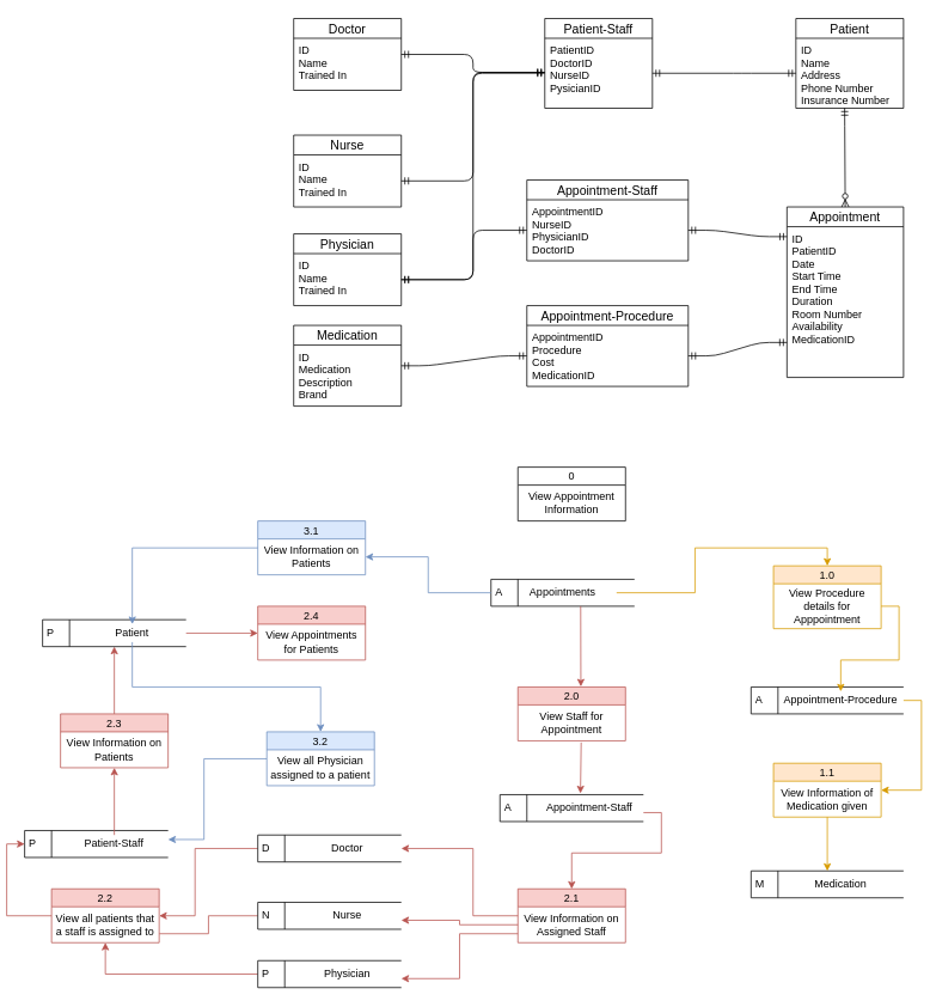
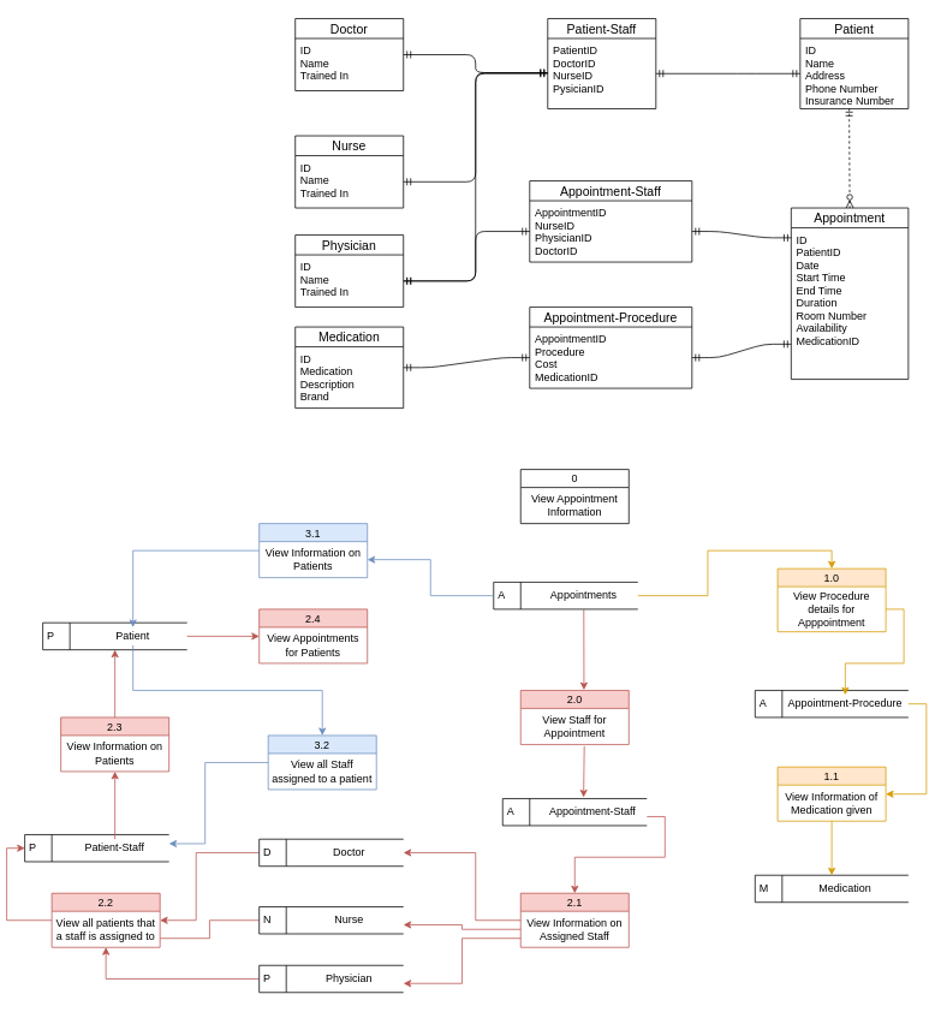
- <mxCell id="26" value="" style="edgeStyle=orthogonalEdgeStyle;fontSize=12;html=1;endArrow=ERzeroToMany;startArrow=ERmandOne;exitX=0.453;exitY=0.996;exitDx=0;exitDy=0;entryX=0.5;entryY=0;entryDx=0;entryDy=0;exitPerimeter=0;" edge="1" parent="1" source="20" target="17"><mxGeometry width="100" height="100" relative="1" as="geometry"><mxPoint x="440" y="460" as="sourcePoint" /><mxPoint x="540" y="360" as="targetPoint" /><Array as="points"><mxPoint x="934" y="130" /><mxPoint x="935" y="130" /></Array></mxGeometry></mxCell>
+ <mxCell id="26" value="" style="edgeStyle=orthogonalEdgeStyle;fontSize=12;html=1;endArrow=ERzeroToMany;startArrow=ERmandOne;exitX=0.453;exitY=0.996;exitDx=0;exitDy=0;entryX=0.5;entryY=0;entryDx=0;entryDy=0;exitPerimeter=0;dashed=1;" edge="1" parent="1" source="20" target="17"><mxGeometry width="100" height="100" relative="1" as="geometry"><mxPoint x="440" y="460" as="sourcePoint" /><mxPoint x="540" y="360" as="targetPoint" /><Array as="points"><mxPoint x="934" y="130" /><mxPoint x="935" y="130" /></Array></mxGeometry></mxCell>
- <mxCell id="31" value="Appointments" style="text;html=1;strokeColor=none;fillColor=none;align=center;verticalAlign=middle;whiteSpace=wrap;rounded=0;" vertex="1" parent="29"><mxGeometry x="20" y="5" width="120" height="20" as="geometry" /></mxCell>
+ <mxCell id="31" value="Appointments" style="text;html=1;strokeColor=none;fillColor=none;align=center;verticalAlign=middle;whiteSpace=wrap;rounded=0;" vertex="1" parent="29"><mxGeometry x="40" y="5" width="120" height="20" as="geometry" /></mxCell>
- <mxCell id="75" value="View all Physician assigned to a patient" style="text;html=1;strokeColor=none;fillColor=none;align=center;verticalAlign=middle;whiteSpace=wrap;rounded=0;" vertex="1" parent="74"><mxGeometry y="20" width="120" height="40" as="geometry" /></mxCell>
+ <mxCell id="75" value="View all Staff assigned to a patient" style="text;html=1;strokeColor=none;fillColor=none;align=center;verticalAlign=middle;whiteSpace=wrap;rounded=0;" vertex="1" parent="74"><mxGeometry y="20" width="120" height="40" as="geometry" /></mxCell>
